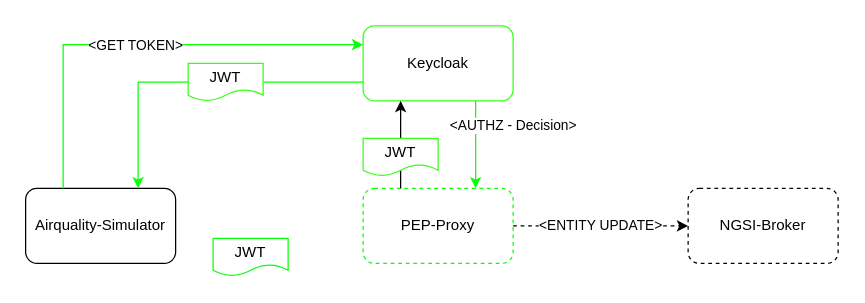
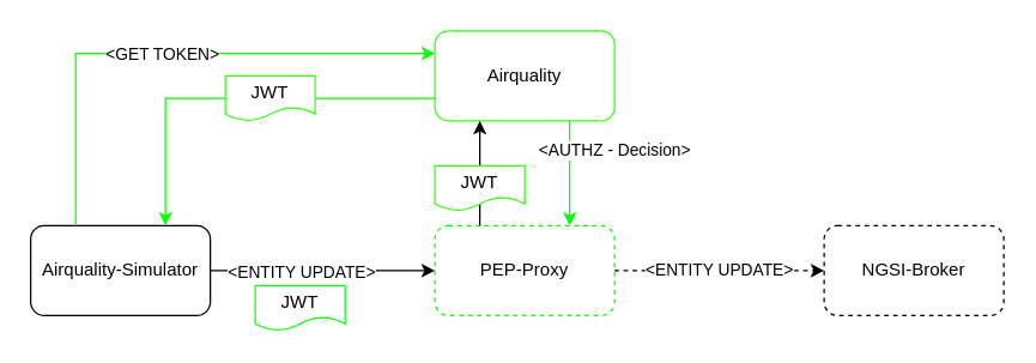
- <mxCell id="3" value="Keycloak" style="rounded=1;whiteSpace=wrap;html=1;strokeColor=#38FF19;" vertex="1" parent="1"><mxGeometry x="290" y="20" width="120" height="60" as="geometry" /></mxCell>
+ <mxCell id="3" value="Airquality" style="rounded=1;whiteSpace=wrap;html=1;strokeColor=#38FF19;" vertex="1" parent="1"><mxGeometry x="290" y="20" width="120" height="60" as="geometry" /></mxCell>
+ <mxCell id="8" value="" style="endArrow=classic;html=1;rounded=0;exitX=1;exitY=0.5;exitDx=0;exitDy=0;" edge="1" parent="1" source="2" target="4"><mxGeometry width="50" height="50" relative="1" as="geometry"><mxPoint x="130" y="280" as="sourcePoint" /><mxPoint x="180" y="230" as="targetPoint" /></mxGeometry></mxCell>
+ <mxCell id="9" value="&amp;lt;ENTITY UPDATE&amp;gt;" style="edgeLabel;html=1;align=center;verticalAlign=middle;resizable=0;points=[];" vertex="1" connectable="0" parent="8"><mxGeometry x="-0.32" y="-2" relative="1" as="geometry"><mxPoint x="9" y="-2" as="offset" /></mxGeometry></mxCell>
